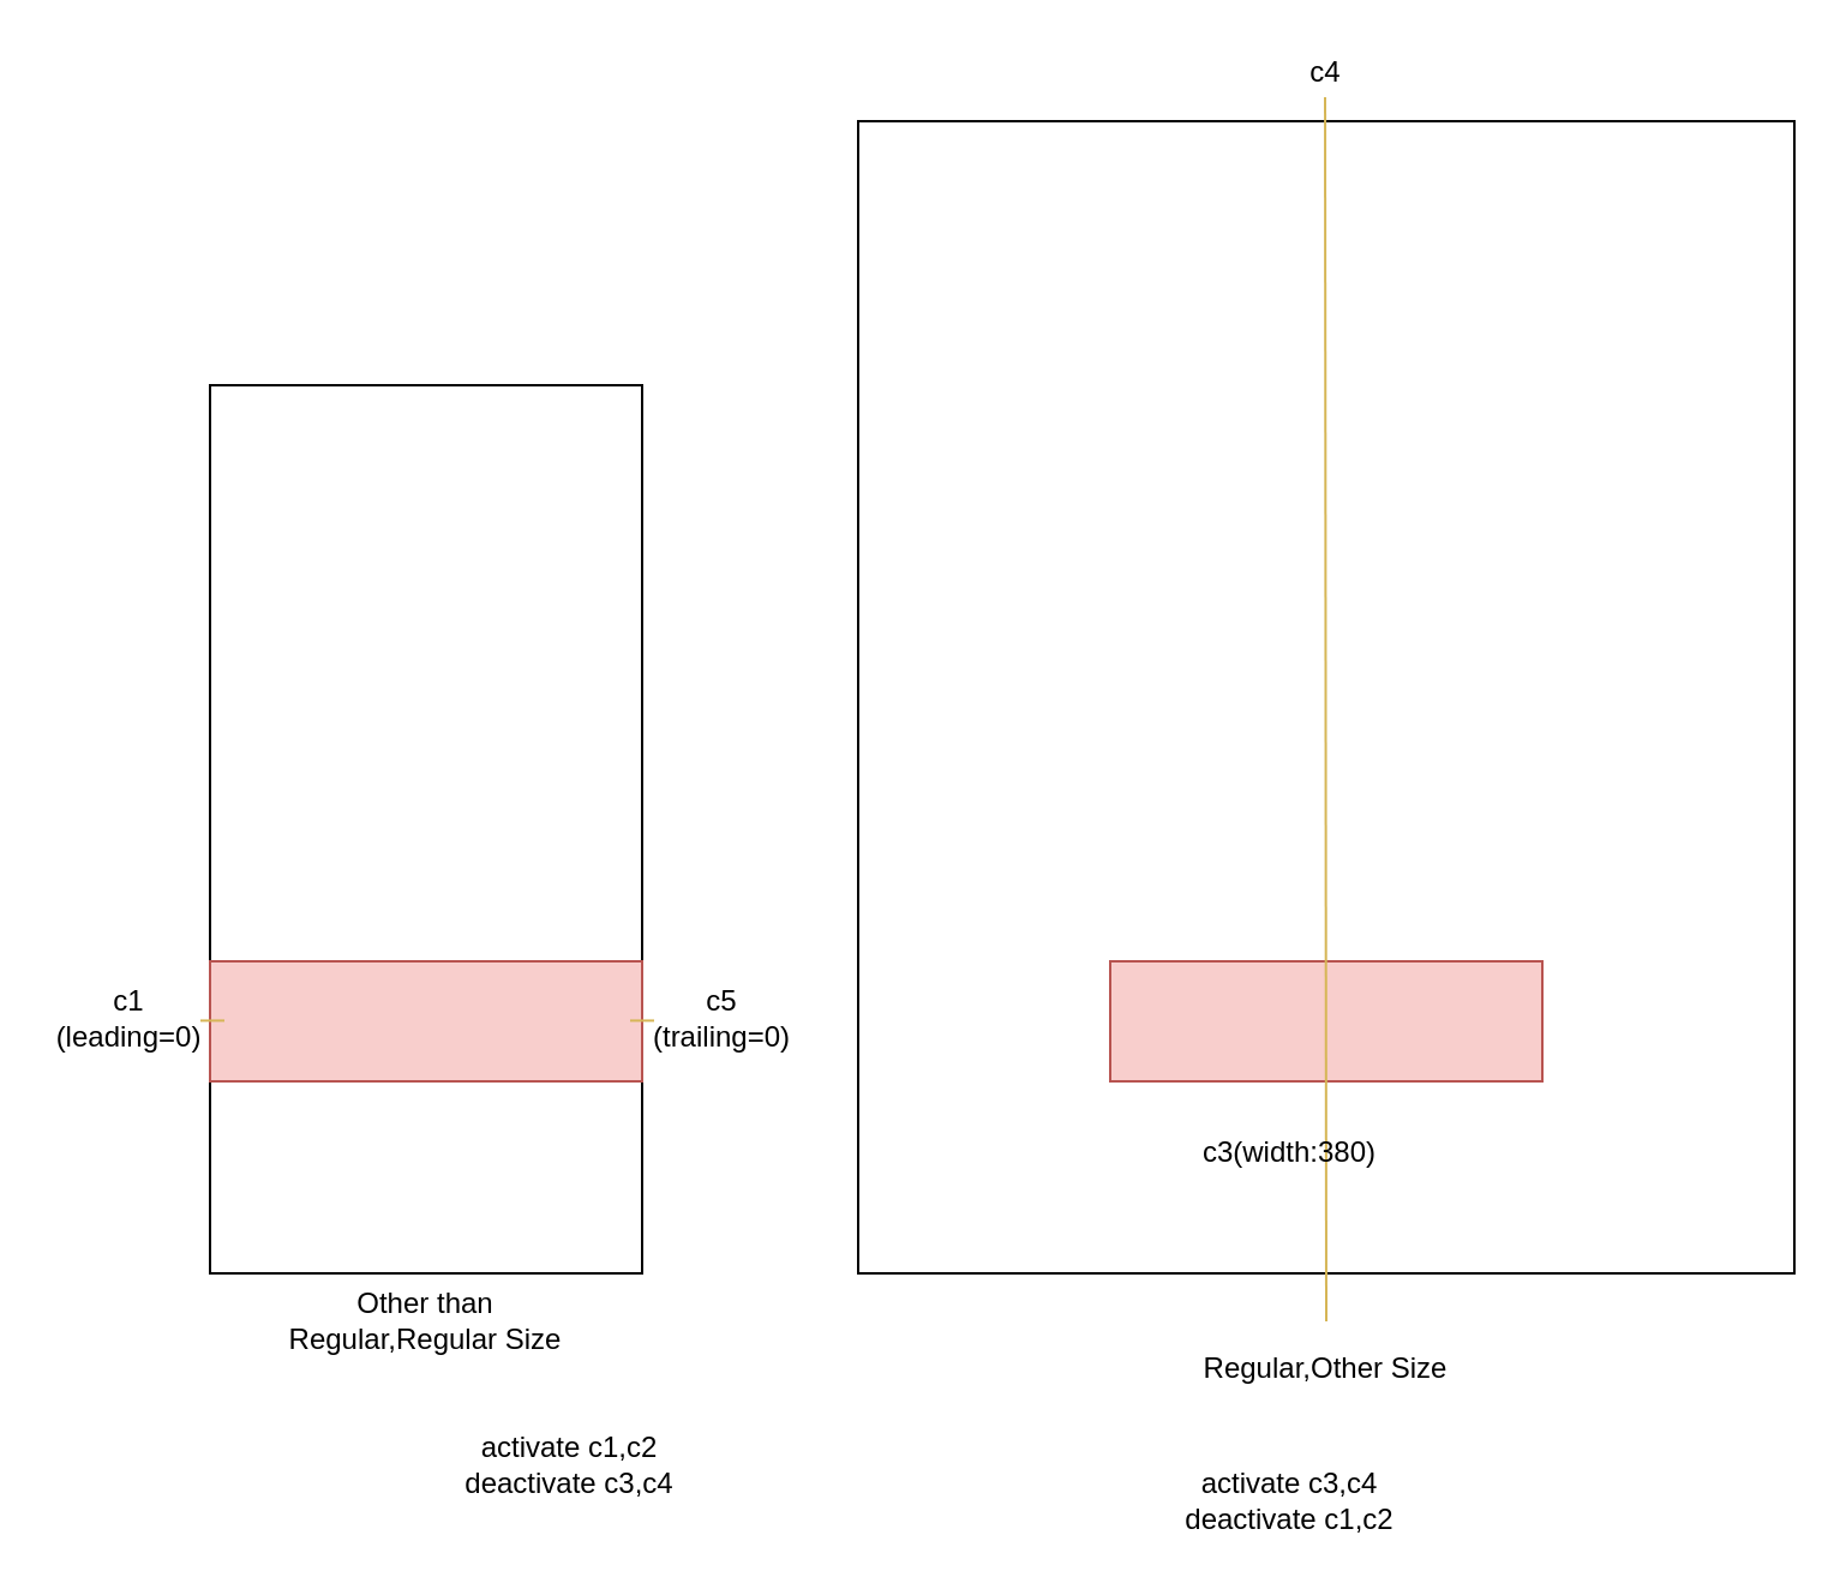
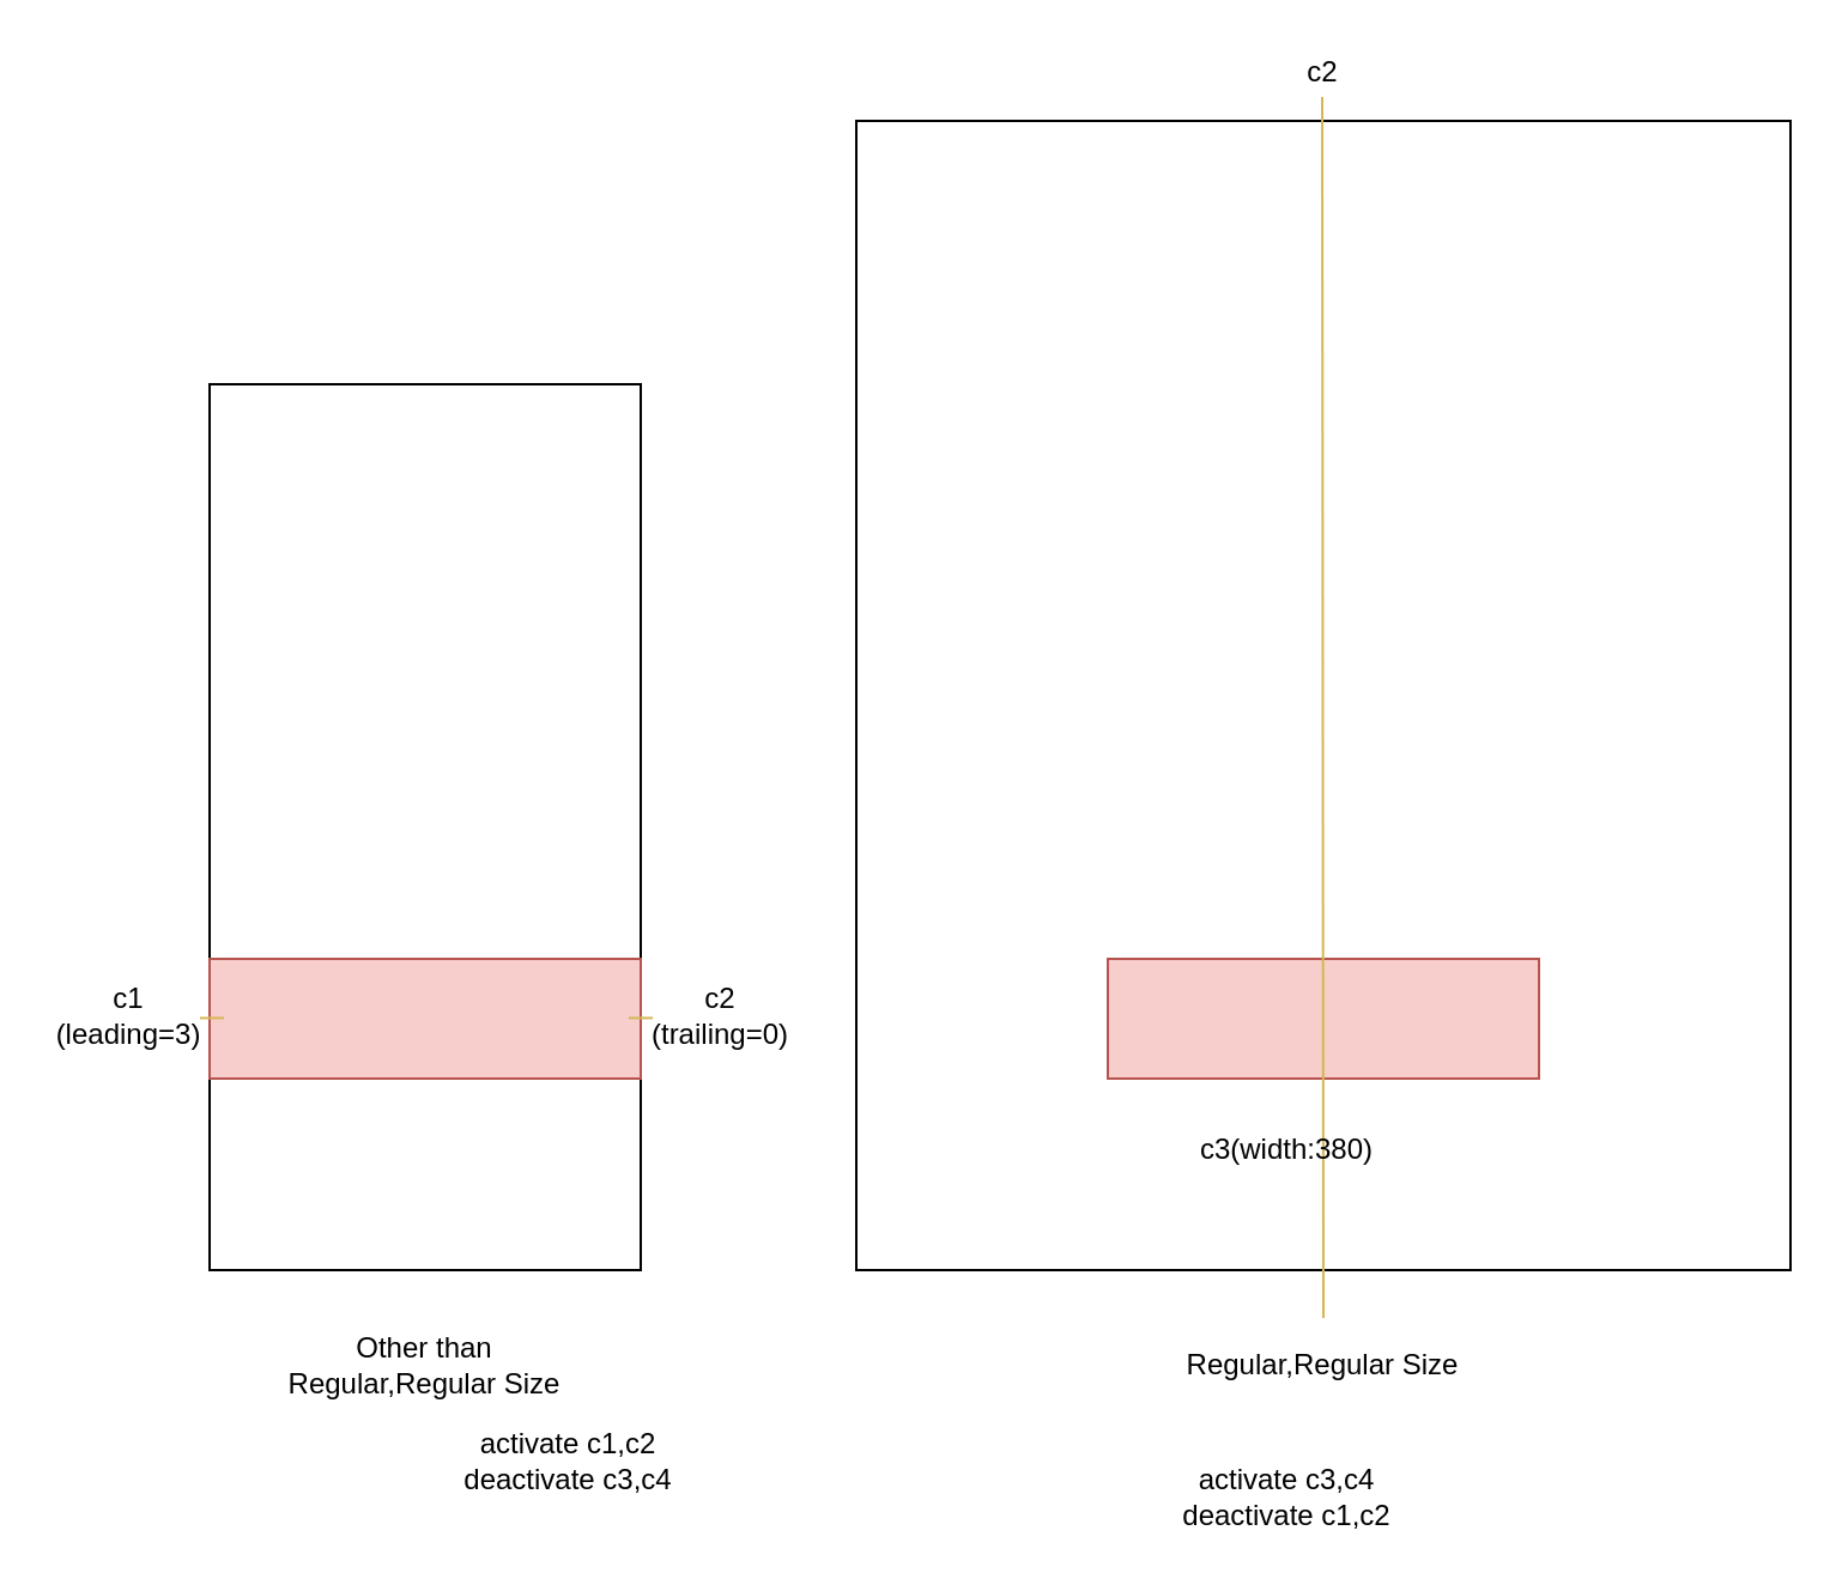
- <mxCell id="7" value="c4" style="text;html=1;strokeColor=none;fillColor=none;align=center;verticalAlign=middle;whiteSpace=wrap;rounded=0;" vertex="1" parent="1"><mxGeometry x="531.5" y="20" width="40" height="20" as="geometry" /></mxCell>
+ <mxCell id="7" value="c2" style="text;html=1;strokeColor=none;fillColor=none;align=center;verticalAlign=middle;whiteSpace=wrap;rounded=0;" vertex="1" parent="1"><mxGeometry x="531.5" y="20" width="40" height="20" as="geometry" /></mxCell>
- <mxCell id="11" value="c1&lt;br&gt;(leading=0)" style="text;html=1;strokeColor=none;fillColor=none;align=center;verticalAlign=middle;whiteSpace=wrap;rounded=0;" vertex="1" parent="1"><mxGeometry x="20" y="414" width="67" height="20" as="geometry" /></mxCell>
+ <mxCell id="11" value="c1&lt;br&gt;(leading=3)" style="text;html=1;strokeColor=none;fillColor=none;align=center;verticalAlign=middle;whiteSpace=wrap;rounded=0;" vertex="1" parent="1"><mxGeometry x="20" y="414" width="67" height="20" as="geometry" /></mxCell>
- <mxCell id="12" value="c5&lt;br&gt;(trailing=0)" style="text;html=1;strokeColor=none;fillColor=none;align=center;verticalAlign=middle;whiteSpace=wrap;rounded=0;" vertex="1" parent="1"><mxGeometry x="264" y="414" width="73" height="20" as="geometry" /></mxCell>
+ <mxCell id="12" value="c2&lt;br&gt;(trailing=0)" style="text;html=1;strokeColor=none;fillColor=none;align=center;verticalAlign=middle;whiteSpace=wrap;rounded=0;" vertex="1" parent="1"><mxGeometry x="264" y="414" width="73" height="20" as="geometry" /></mxCell>
- <mxCell id="14" value="Other than Regular,Regular Size" style="text;html=1;strokeColor=none;fillColor=none;align=center;verticalAlign=middle;whiteSpace=wrap;rounded=0;" vertex="1" parent="1"><mxGeometry x="112" y="540" width="130" height="20" as="geometry" /></mxCell>
+ <mxCell id="14" value="Other than Regular,Regular Size" style="text;html=1;strokeColor=none;fillColor=none;align=center;verticalAlign=middle;whiteSpace=wrap;rounded=0;" vertex="1" parent="1"><mxGeometry x="112" y="560" width="130" height="20" as="geometry" /></mxCell>
- <mxCell id="13" value="Regular,Other Size" style="text;html=1;strokeColor=none;fillColor=none;align=center;verticalAlign=middle;whiteSpace=wrap;rounded=0;" vertex="1" parent="1"><mxGeometry x="487" y="560" width="130" height="20" as="geometry" /></mxCell>
+ <mxCell id="13" value="Regular,Regular Size" style="text;html=1;strokeColor=none;fillColor=none;align=center;verticalAlign=middle;whiteSpace=wrap;rounded=0;" vertex="1" parent="1"><mxGeometry x="487" y="560" width="130" height="20" as="geometry" /></mxCell>
